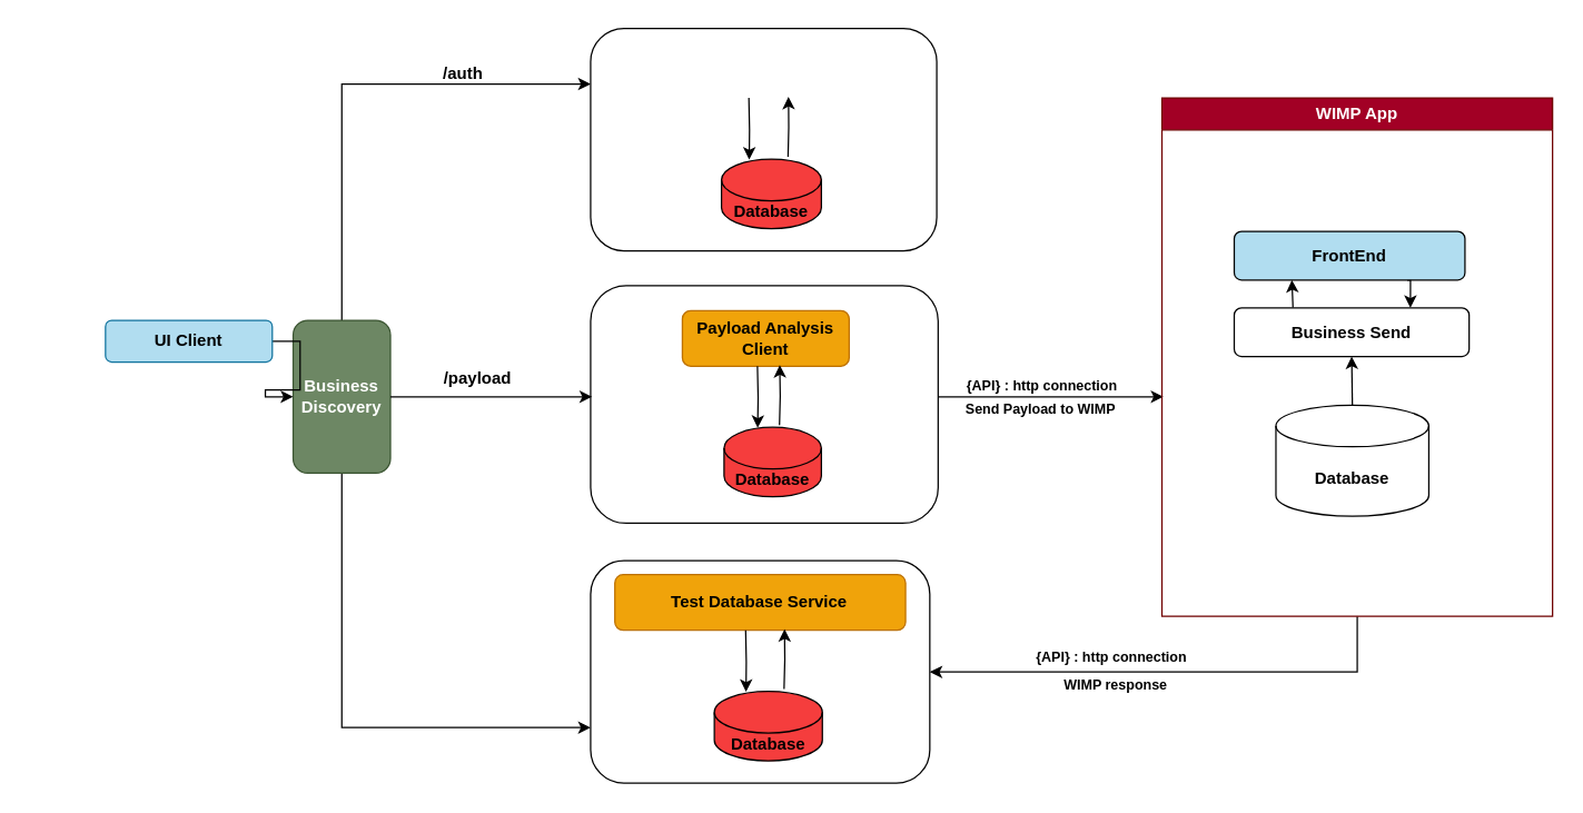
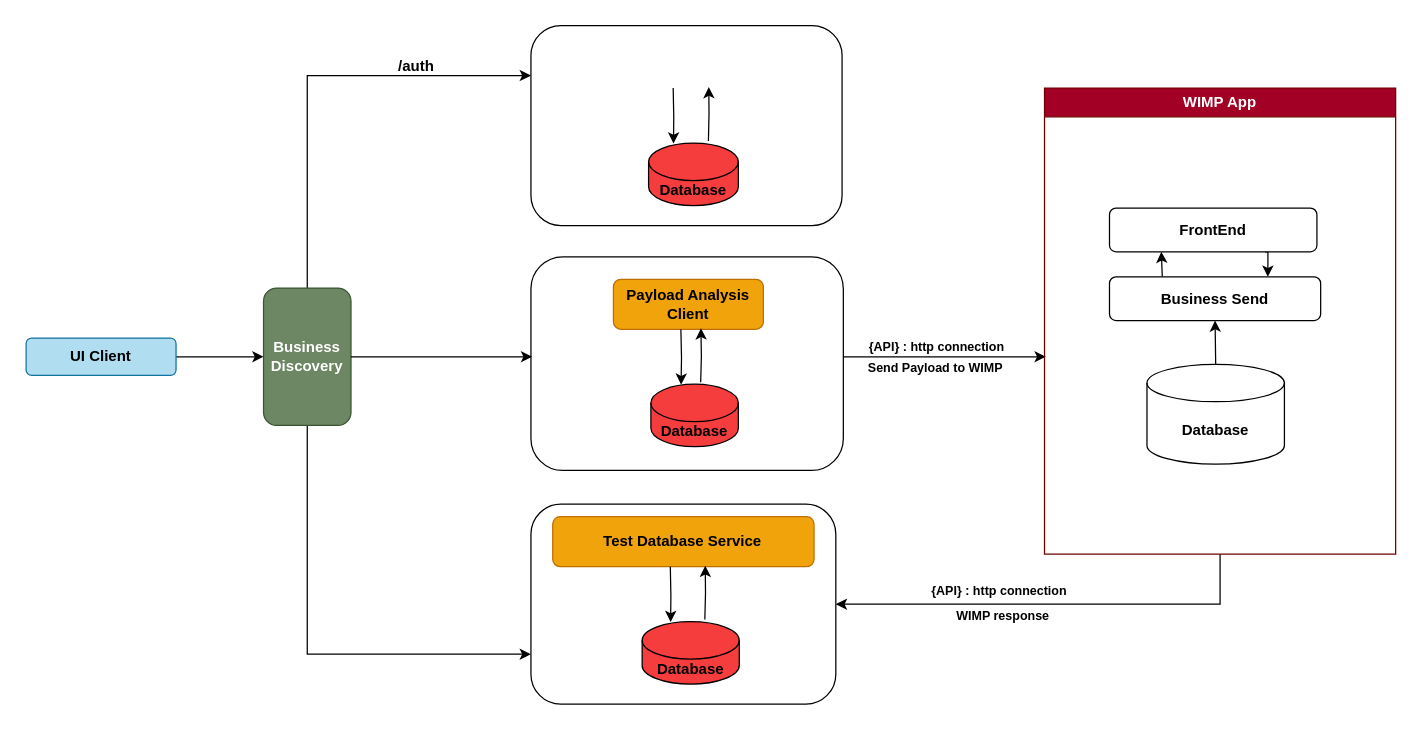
- <mxCell id="28" value="FrontEnd" style="rounded=1;whiteSpace=wrap;html=1;fontStyle=1;fillColor=#b1ddf0;" vertex="1" parent="26"><mxGeometry x="52" y="96" width="166" height="35" as="geometry" /></mxCell>
+ <mxCell id="28" value="FrontEnd" style="rounded=1;whiteSpace=wrap;html=1;fontStyle=1" vertex="1" parent="26"><mxGeometry x="52" y="96" width="166" height="35" as="geometry" /></mxCell>
- <mxCell id="6" value="UI Client" style="rounded=1;whiteSpace=wrap;html=1;fillColor=#b1ddf0;strokeColor=#10739e;fontStyle=1" vertex="1" parent="1"><mxGeometry x="75" y="230" width="120" height="30" as="geometry" /></mxCell>
+ <mxCell id="6" value="UI Client" style="rounded=1;whiteSpace=wrap;html=1;fillColor=#b1ddf0;strokeColor=#10739e;fontStyle=1" vertex="1" parent="1"><mxGeometry x="20" y="270" width="120" height="30" as="geometry" /></mxCell>
- <mxCell id="35" value="&lt;span style=&quot;font-weight: 700; text-wrap: nowrap;&quot;&gt;/payload&lt;/span&gt;" style="text;html=1;align=center;verticalAlign=middle;whiteSpace=wrap;rounded=0;" vertex="1" parent="1"><mxGeometry x="313" y="262" width="60" height="20" as="geometry" /></mxCell>
